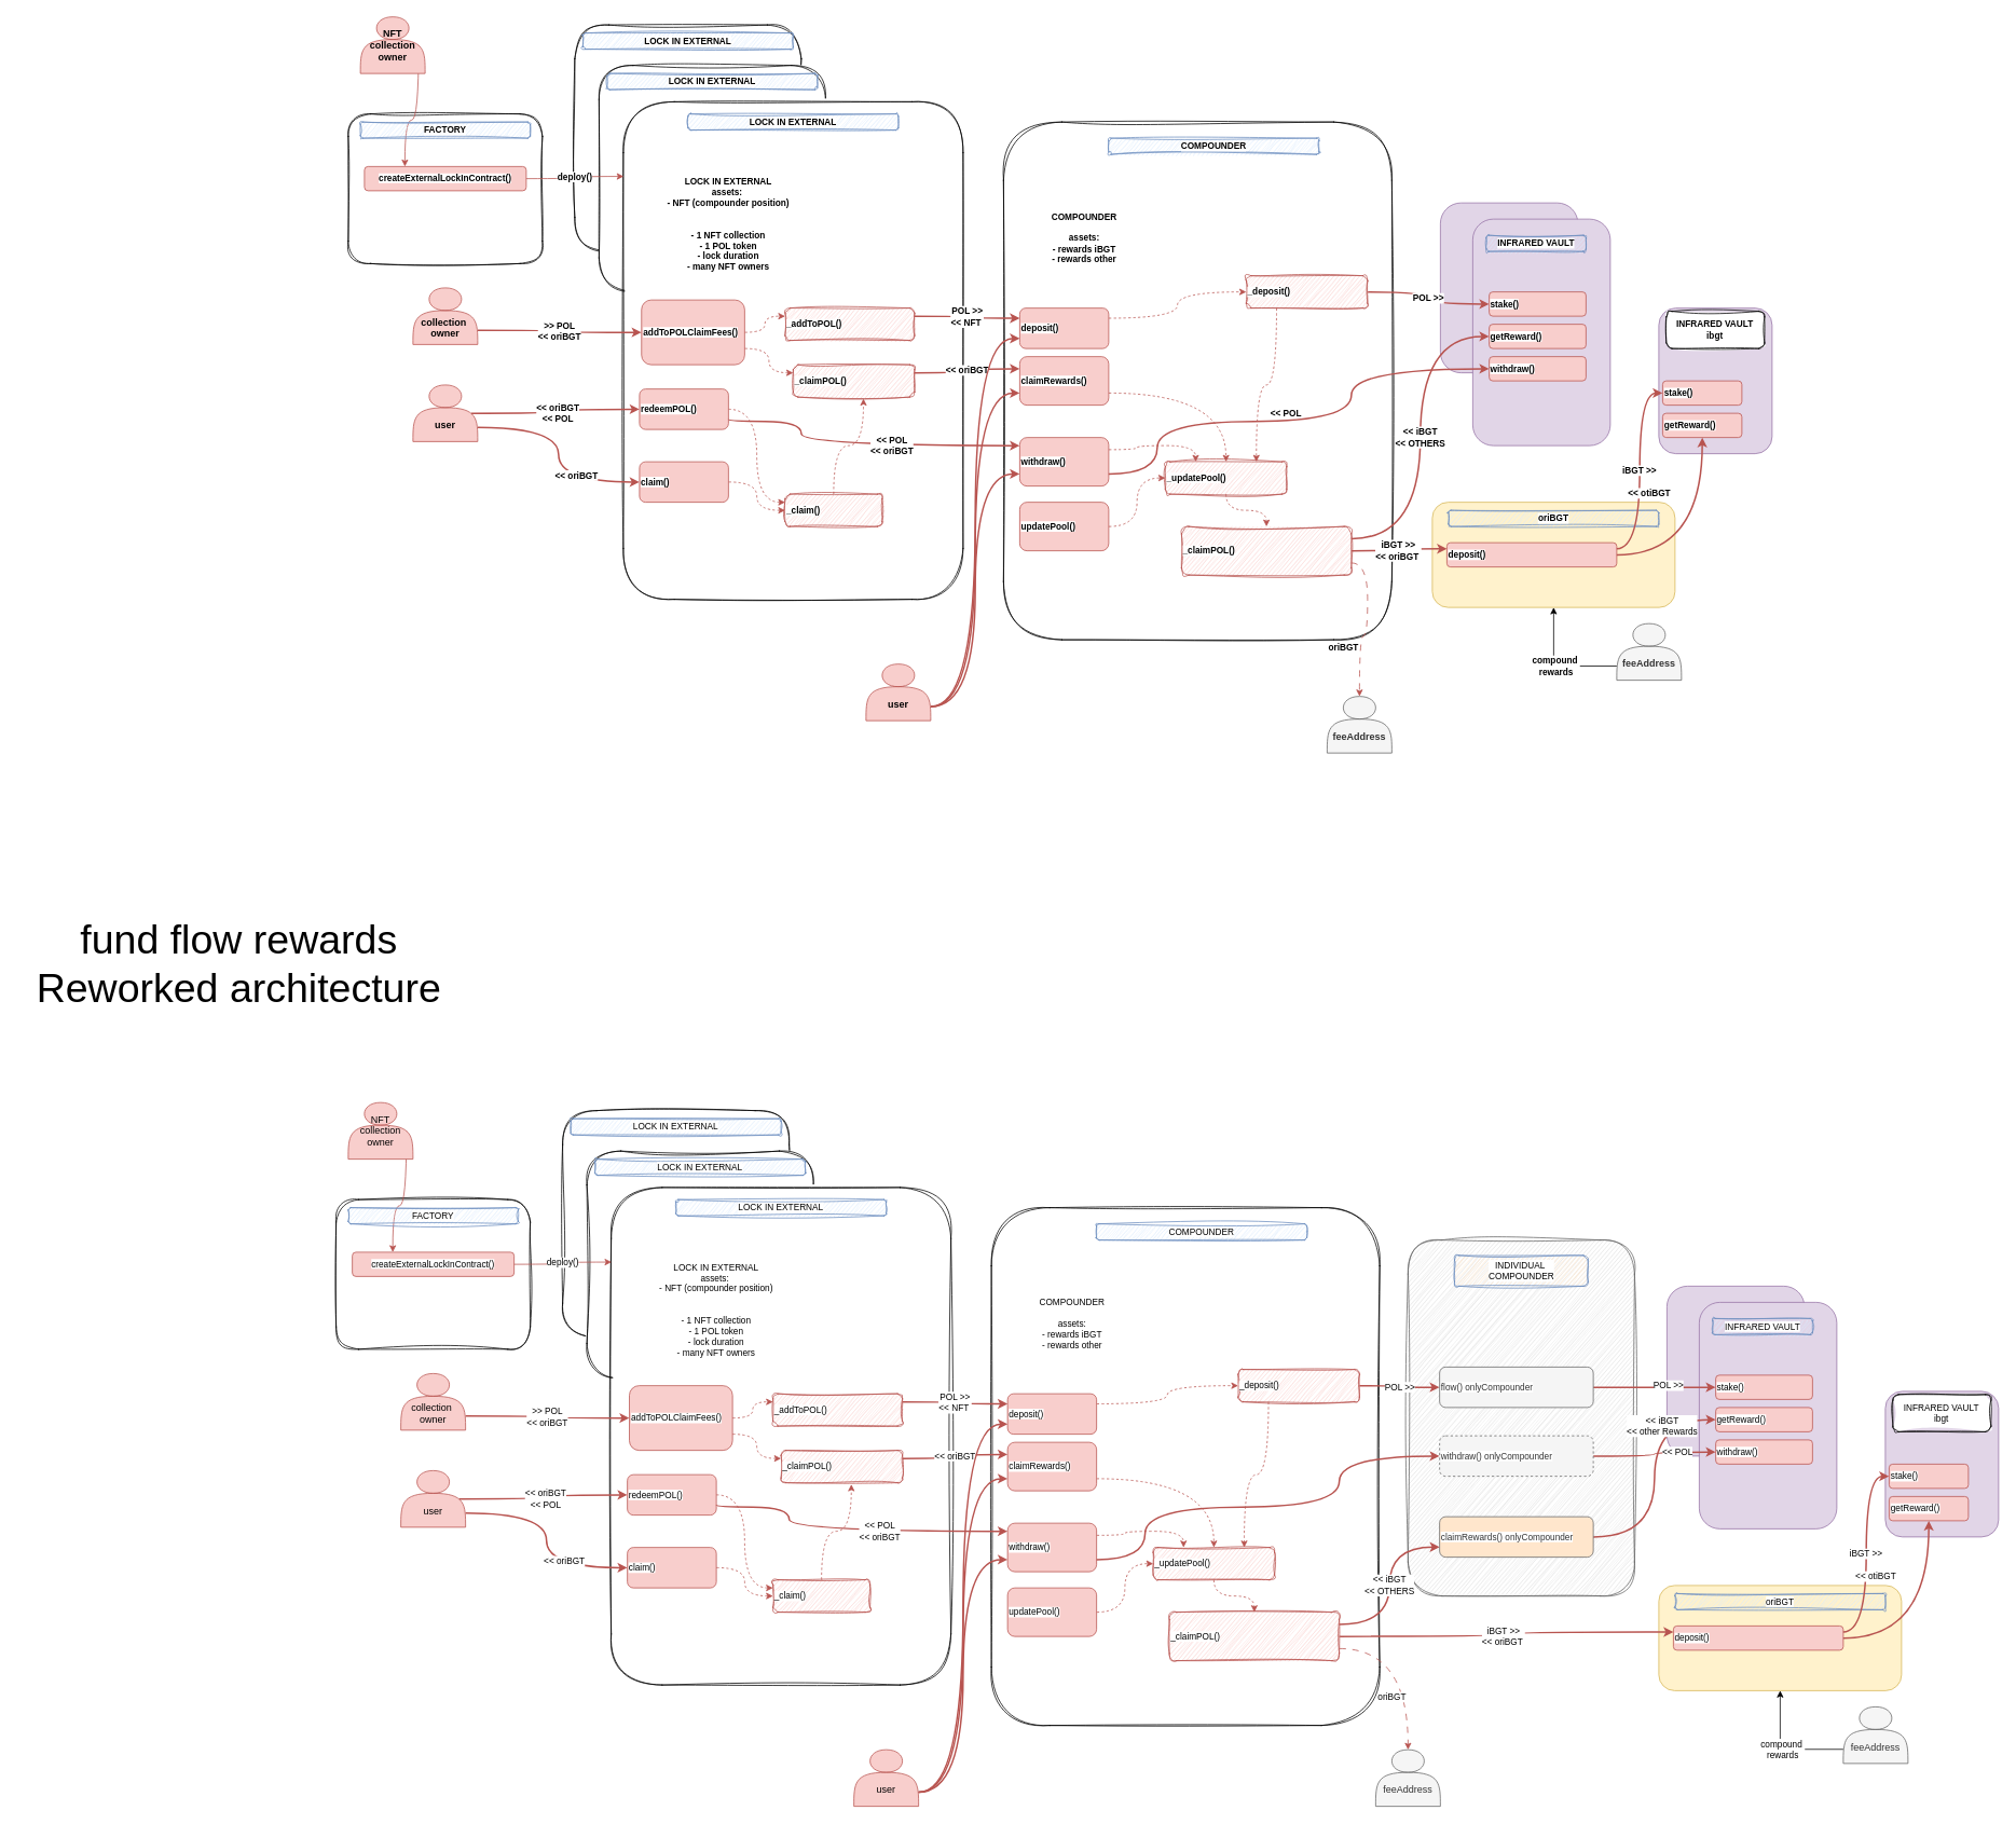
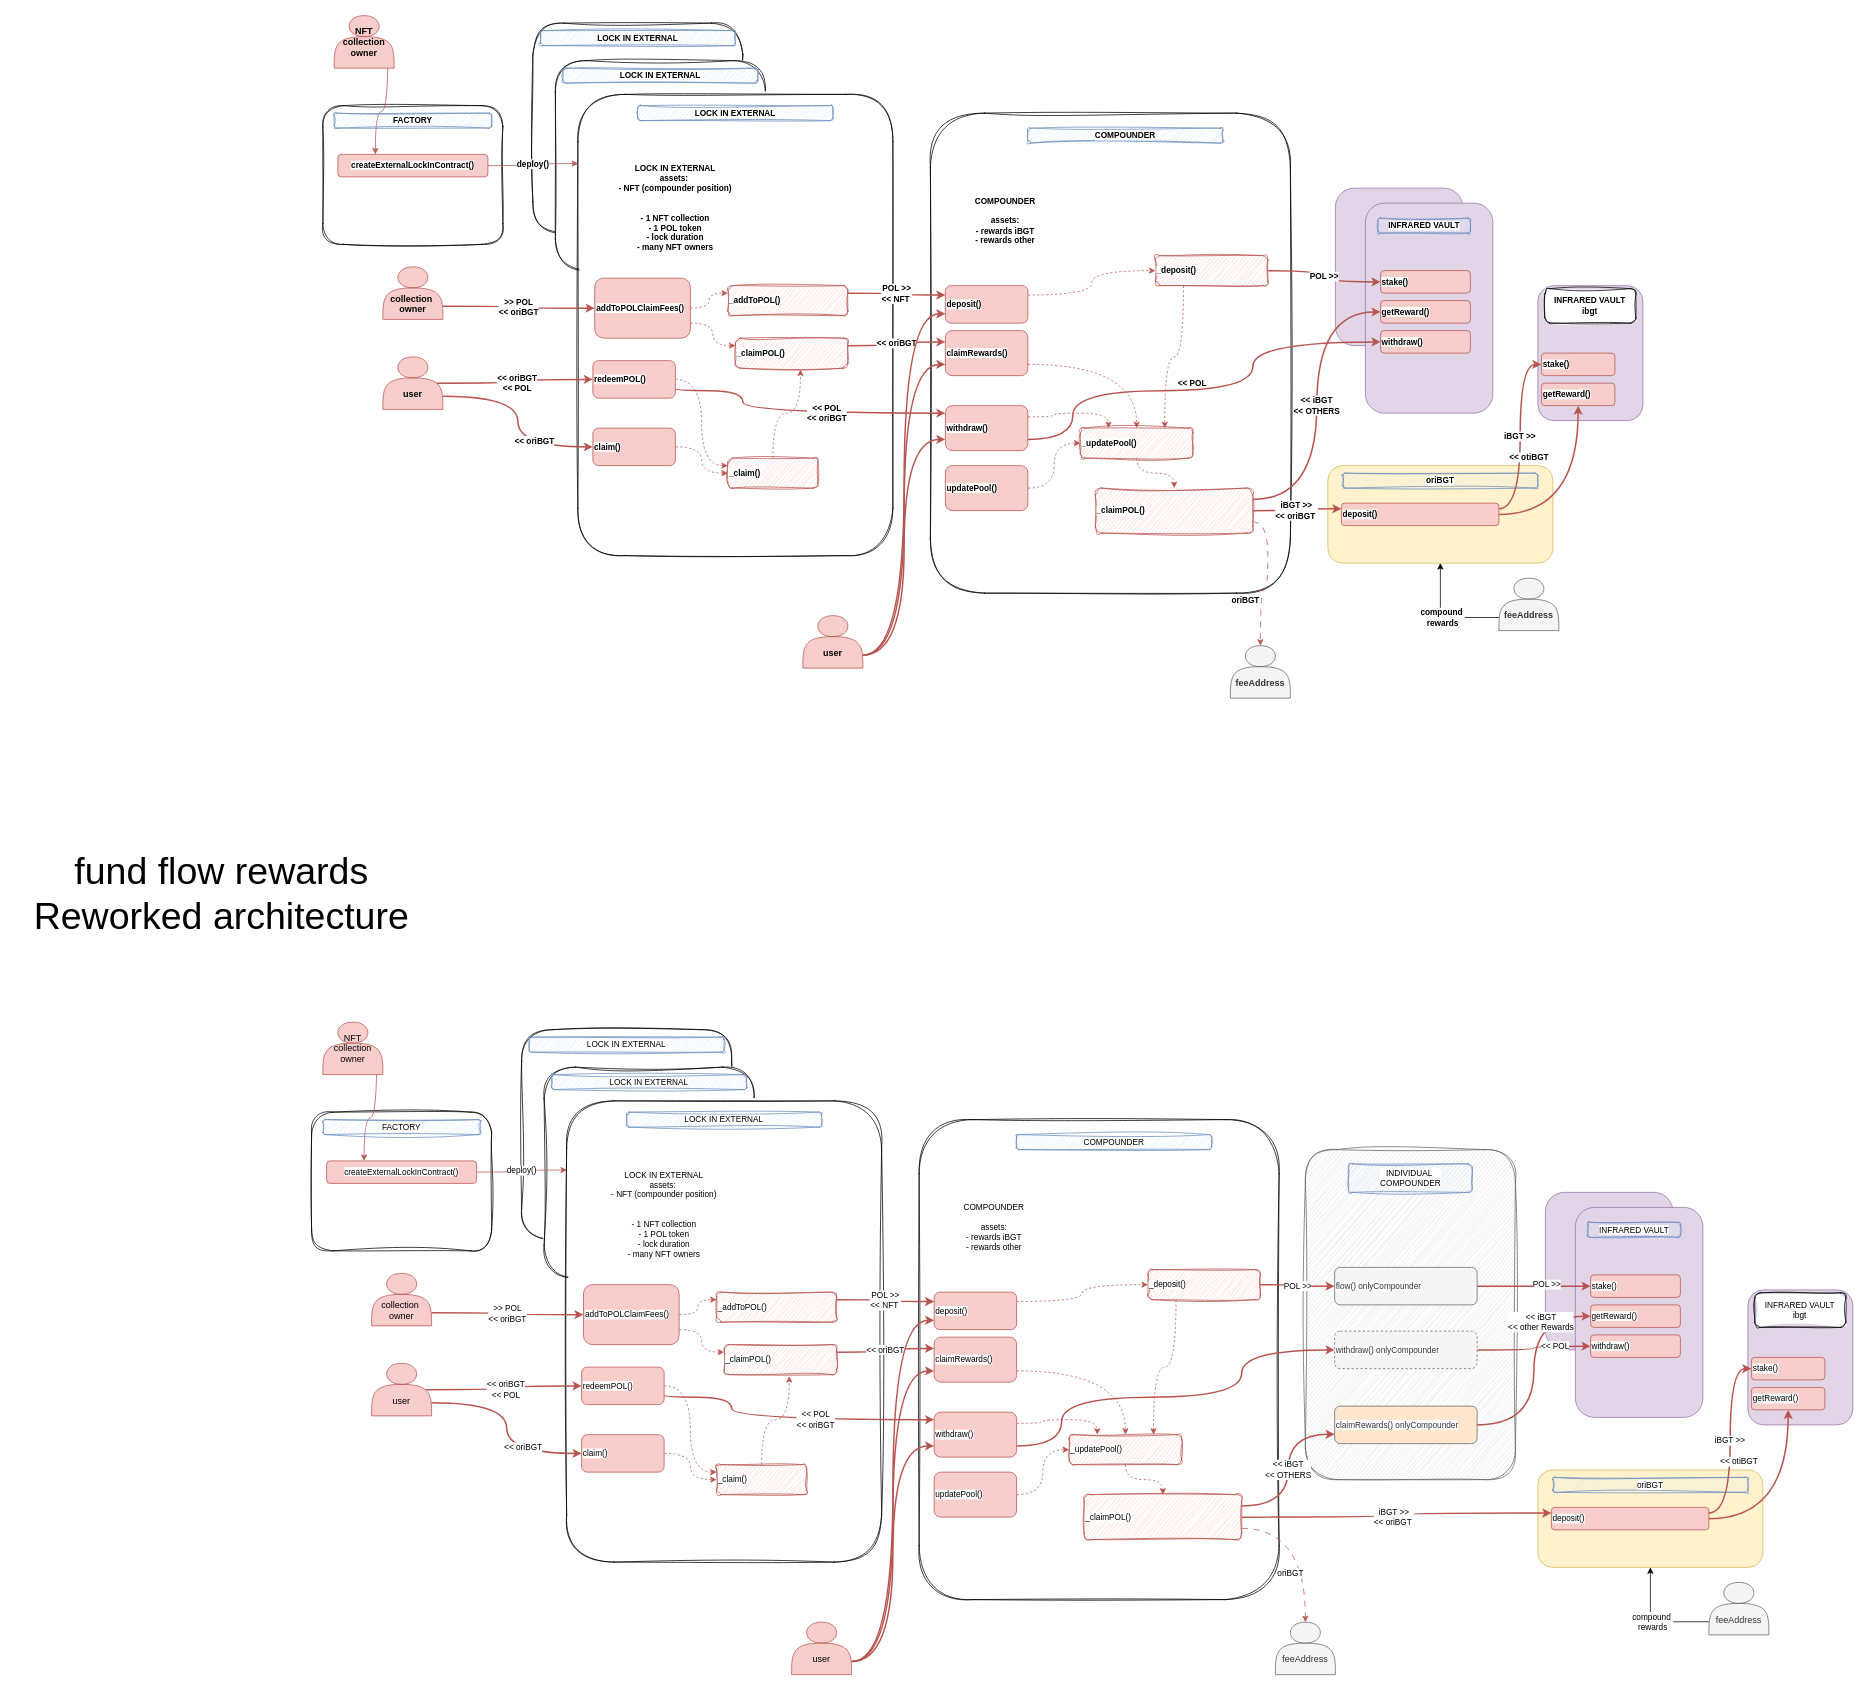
- <mxCell id="164" value="INDIVIDUAL&amp;nbsp;&lt;div&gt;COMPOUNDER&lt;/div&gt;" style="rounded=1;whiteSpace=wrap;html=1;align=center;verticalAlign=middle;fontFamily=Helvetica;fontSize=11;labelBackgroundColor=default;sketch=1;curveFitting=1;jiggle=2;container=0;fillColor=#ffe6cc;strokeColor=#6c8ebf;" parent="1" vertex="1"><mxGeometry x="1797.5" y="1551" width="165" height="38" as="geometry" /></mxCell>
+ <mxCell id="164" value="INDIVIDUAL&amp;nbsp;&lt;div&gt;COMPOUNDER&lt;/div&gt;" style="rounded=1;whiteSpace=wrap;html=1;align=center;verticalAlign=middle;fontFamily=Helvetica;fontSize=11;labelBackgroundColor=default;sketch=1;curveFitting=1;jiggle=2;container=0;fillColor=#dae8fc;strokeColor=#6c8ebf;" parent="1" vertex="1"><mxGeometry x="1797.5" y="1551" width="165" height="38" as="geometry" /></mxCell>
